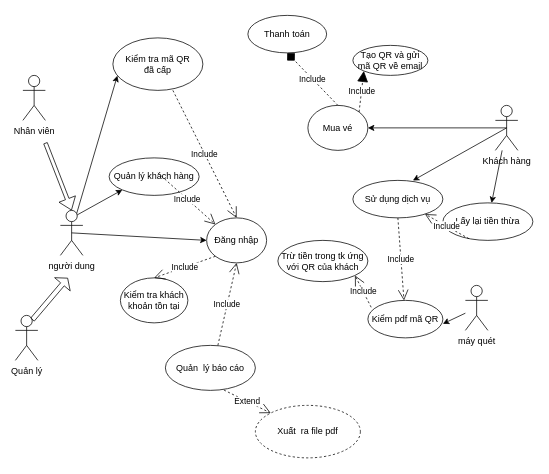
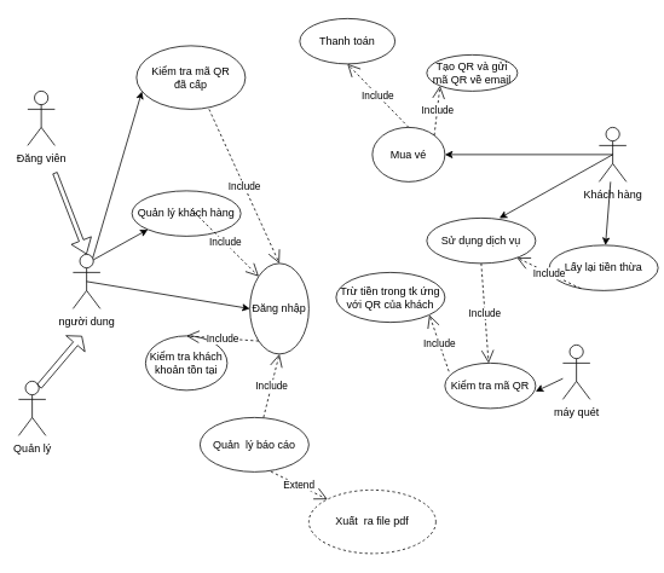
- <mxCell id="20" value="Include" style="endArrow=diamond;endSize=12;dashed=1;html=1;rounded=0;exitX=0.5;exitY=0;exitDx=0;exitDy=0;entryX=0.5;entryY=1;entryDx=0;entryDy=0;" parent="1" source="19" target="21" edge="1"><mxGeometry width="160" relative="1" as="geometry"><mxPoint x="350" y="120" as="sourcePoint" /><mxPoint x="400" y="70" as="targetPoint" /></mxGeometry></mxCell>
+ <mxCell id="20" value="Include" style="endArrow=open;endSize=12;dashed=1;html=1;rounded=0;exitX=0.5;exitY=0;exitDx=0;exitDy=0;entryX=0.5;entryY=1;entryDx=0;entryDy=0;" parent="1" source="19" target="21" edge="1"><mxGeometry width="160" relative="1" as="geometry"><mxPoint x="350" y="120" as="sourcePoint" /><mxPoint x="400" y="70" as="targetPoint" /></mxGeometry></mxCell>
- <mxCell id="23" value="Include" style="endArrow=block;endSize=12;dashed=1;html=1;rounded=0;exitX=1;exitY=0;exitDx=0;exitDy=0;entryX=0;entryY=1;entryDx=0;entryDy=0;" parent="1" source="19" target="22" edge="1"><mxGeometry width="160" relative="1" as="geometry"><mxPoint x="350" y="210" as="sourcePoint" /><mxPoint x="510" y="210" as="targetPoint" /></mxGeometry></mxCell>
+ <mxCell id="23" value="Include" style="endArrow=open;endSize=12;dashed=1;html=1;rounded=0;exitX=1;exitY=0;exitDx=0;exitDy=0;entryX=0;entryY=1;entryDx=0;entryDy=0;" parent="1" source="19" target="22" edge="1"><mxGeometry width="160" relative="1" as="geometry"><mxPoint x="350" y="210" as="sourcePoint" /><mxPoint x="510" y="210" as="targetPoint" /></mxGeometry></mxCell>
- <mxCell id="26" value="Nhân viên" style="shape=umlActor;verticalLabelPosition=bottom;verticalAlign=top;html=1;outlineConnect=0;" parent="1" vertex="1"><mxGeometry x="30" y="100" width="30" height="60" as="geometry" /></mxCell>
+ <mxCell id="26" value="Đăng viên" style="shape=umlActor;verticalLabelPosition=bottom;verticalAlign=top;html=1;outlineConnect=0;" parent="1" vertex="1"><mxGeometry x="30" y="100" width="30" height="60" as="geometry" /></mxCell>
- <mxCell id="34" value="Lấy lại tiền thừa" style="ellipse;whiteSpace=wrap;html=1;" parent="1" vertex="1"><mxGeometry x="590" y="270" width="120" height="50" as="geometry" /></mxCell>
+ <mxCell id="34" value="Lấy lại tiền thừa" style="ellipse;whiteSpace=wrap;html=1;" parent="1" vertex="1"><mxGeometry x="605" y="270" width="120" height="50" as="geometry" /></mxCell>
- <mxCell id="10" value="Đăng nhập" style="ellipse;whiteSpace=wrap;html=1;" parent="1" vertex="1"><mxGeometry x="275" y="290" width="80" height="60" as="geometry" /></mxCell>
+ <mxCell id="10" value="Đăng nhập" style="ellipse;whiteSpace=wrap;html=1;" parent="1" vertex="1"><mxGeometry x="275" y="290" width="65" height="100" as="geometry" /></mxCell>
- <mxCell id="37" value="Trừ tiền trong tk ứng với QR của khách" style="ellipse;whiteSpace=wrap;html=1;" parent="1" vertex="1"><mxGeometry x="370" y="320" width="120" height="55" as="geometry" /></mxCell>
+ <mxCell id="37" value="Trừ tiền trong tk ứng với QR của khách" style="ellipse;whiteSpace=wrap;html=1;" parent="1" vertex="1"><mxGeometry x="370" y="300" width="120" height="55" as="geometry" /></mxCell>
- <mxCell id="16" value="Kiểm pdf mã QR" style="ellipse;whiteSpace=wrap;html=1;" parent="1" vertex="1"><mxGeometry x="490" y="400" width="100" height="50" as="geometry" /></mxCell>
+ <mxCell id="16" value="Kiểm tra mã QR" style="ellipse;whiteSpace=wrap;html=1;" parent="1" vertex="1"><mxGeometry x="490" y="400" width="100" height="50" as="geometry" /></mxCell>
